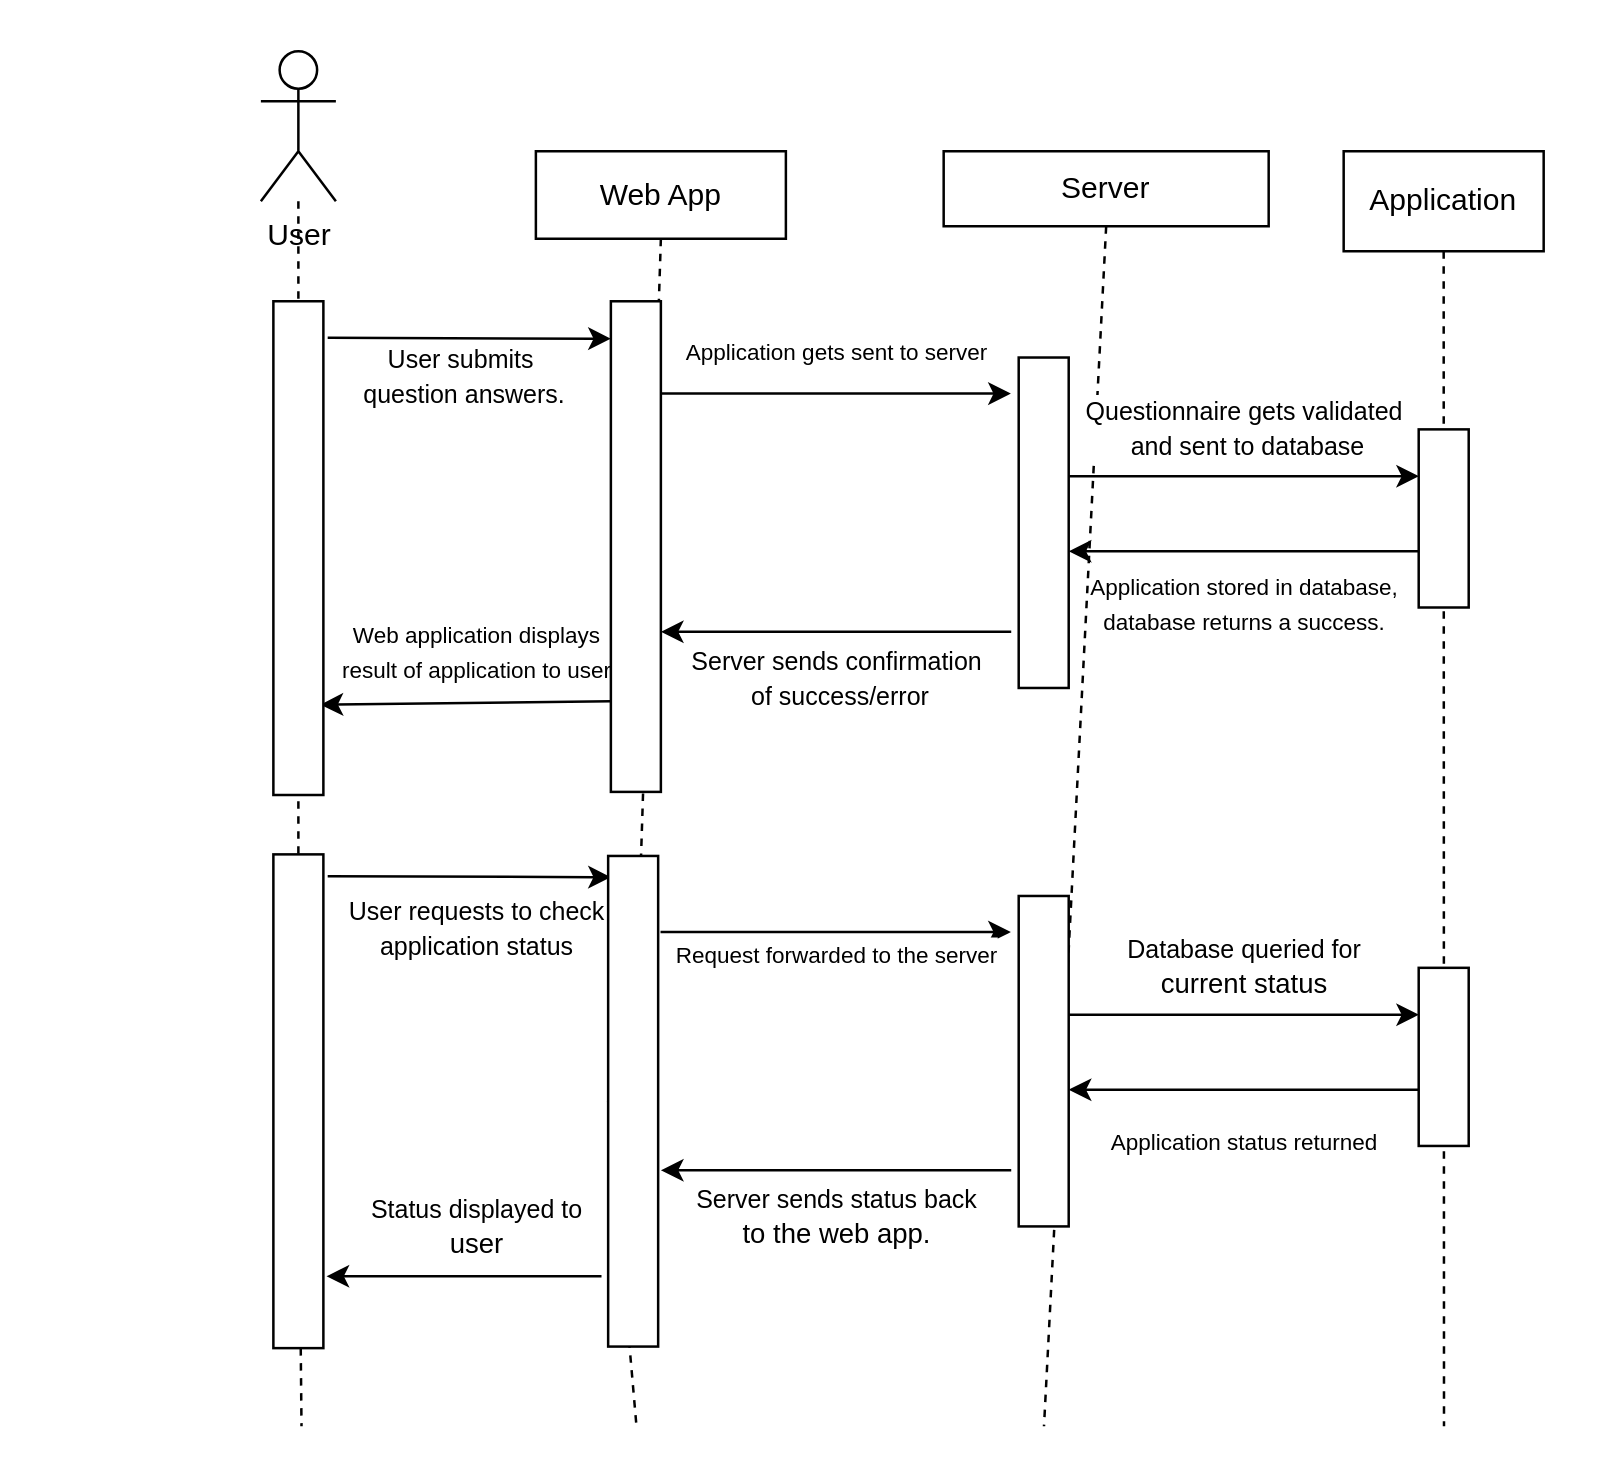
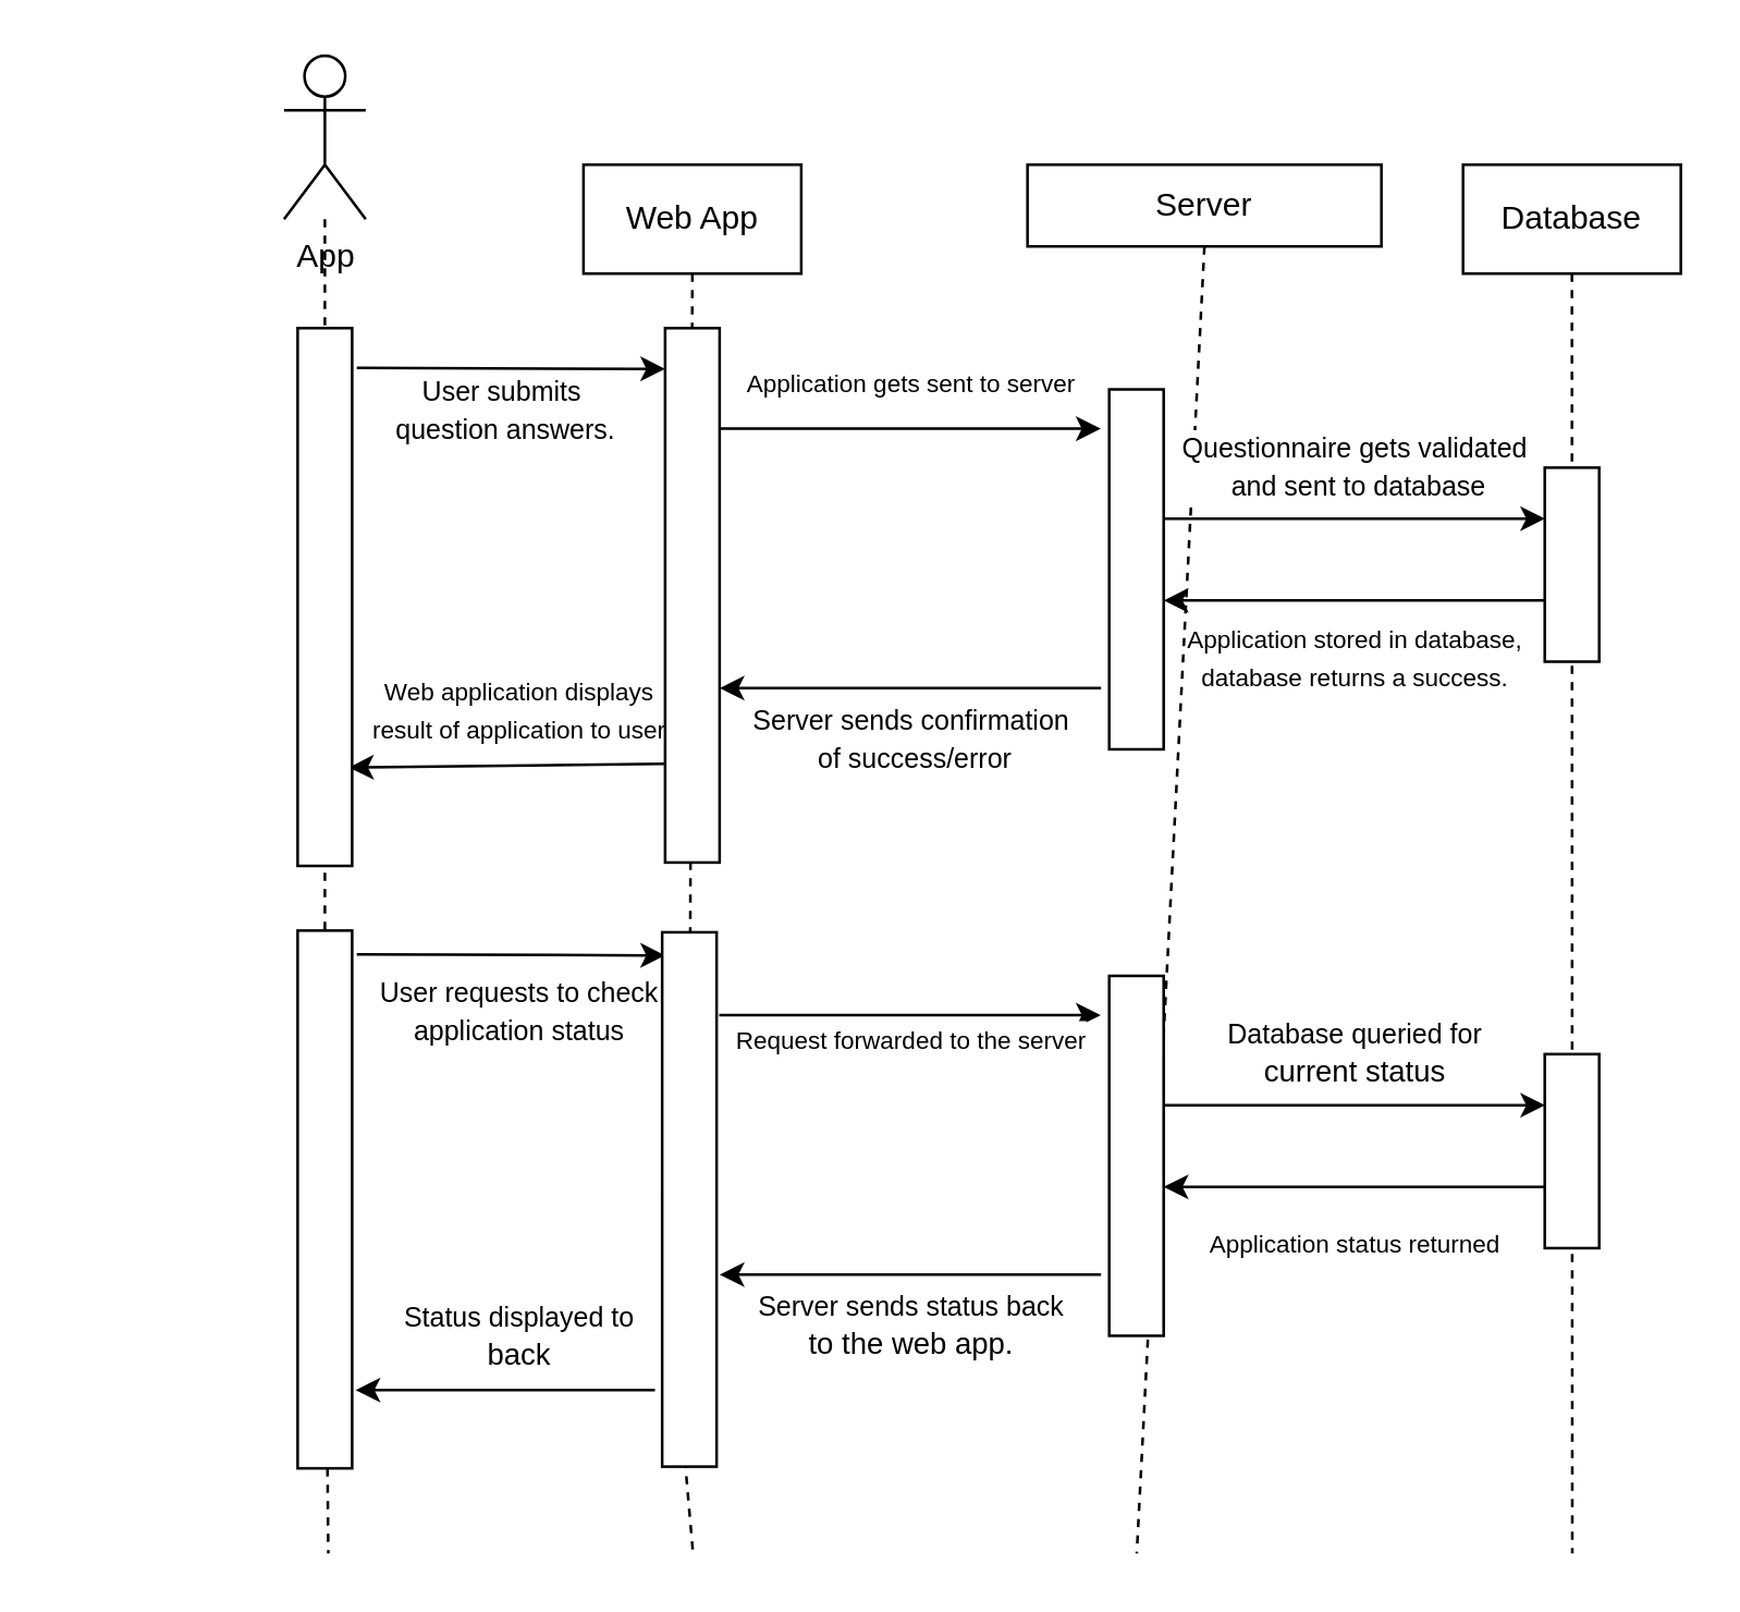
- <mxCell id="3" value="Web App" style="whiteSpace=wrap;html=1;" parent="1" vertex="1"><mxGeometry x="213.75" y="60" width="100" height="35" as="geometry" /></mxCell>
+ <mxCell id="3" value="Web App" style="whiteSpace=wrap;html=1;" parent="1" vertex="1"><mxGeometry x="213.75" y="60" width="80" height="40" as="geometry" /></mxCell>
- <mxCell id="5" value="Application" style="whiteSpace=wrap;html=1;" parent="1" vertex="1"><mxGeometry x="536.87" y="60" width="80" height="40" as="geometry" /></mxCell>
+ <mxCell id="5" value="Database" style="whiteSpace=wrap;html=1;" parent="1" vertex="1"><mxGeometry x="536.87" y="60" width="80" height="40" as="geometry" /></mxCell>
- <mxCell id="9" value="User" style="shape=umlActor;verticalLabelPosition=bottom;verticalAlign=top;html=1;outlineConnect=0;" parent="1" vertex="1"><mxGeometry x="103.75" y="20" width="30" height="60" as="geometry" /></mxCell>
+ <mxCell id="9" value="App" style="shape=umlActor;verticalLabelPosition=bottom;verticalAlign=top;html=1;outlineConnect=0;" parent="1" vertex="1"><mxGeometry x="103.75" y="20" width="30" height="60" as="geometry" /></mxCell>
- <mxCell id="36" value="&lt;font size=&quot;1&quot;&gt;Status displayed to&lt;br&gt;&lt;/font&gt;user" style="edgeLabel;html=1;align=center;verticalAlign=middle;resizable=0;points=[];" parent="1" vertex="1" connectable="0"><mxGeometry x="189.046" y="489.998" as="geometry" /></mxCell>
+ <mxCell id="36" value="&lt;font size=&quot;1&quot;&gt;Status displayed to&lt;br&gt;&lt;/font&gt;back" style="edgeLabel;html=1;align=center;verticalAlign=middle;resizable=0;points=[];" parent="1" vertex="1" connectable="0"><mxGeometry x="189.046" y="489.998" as="geometry" /></mxCell>
